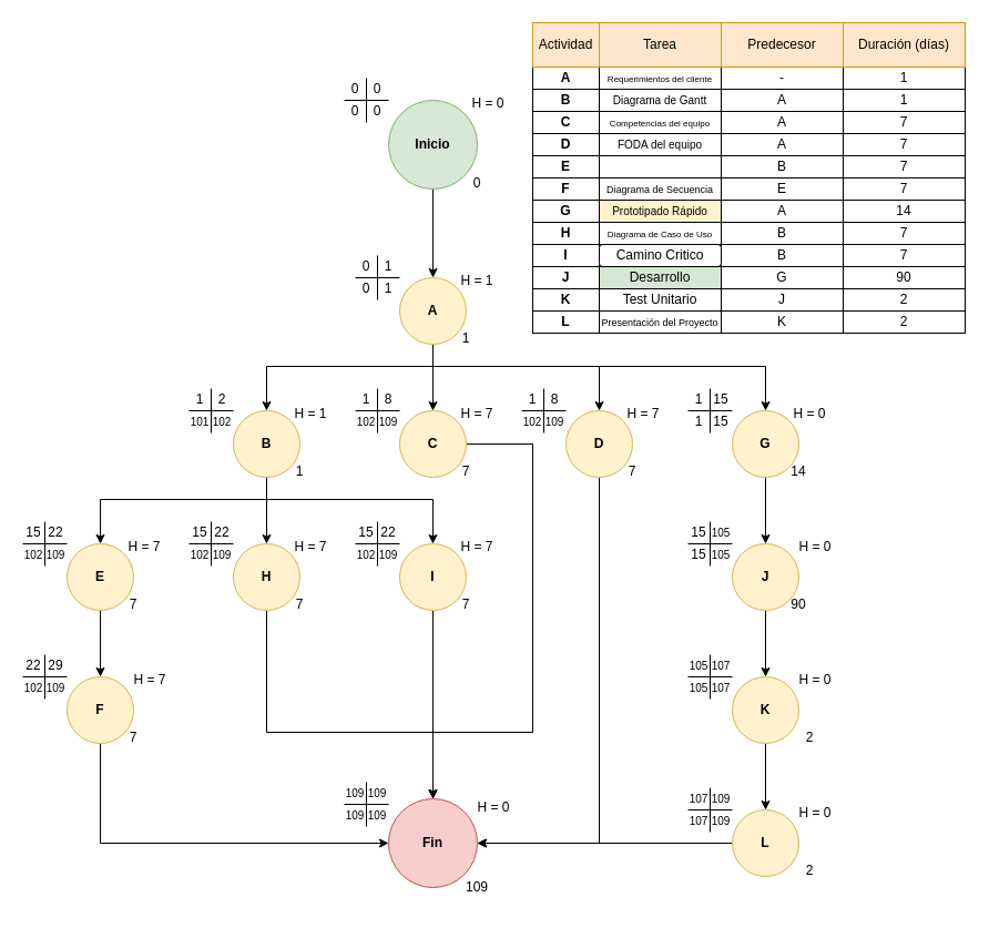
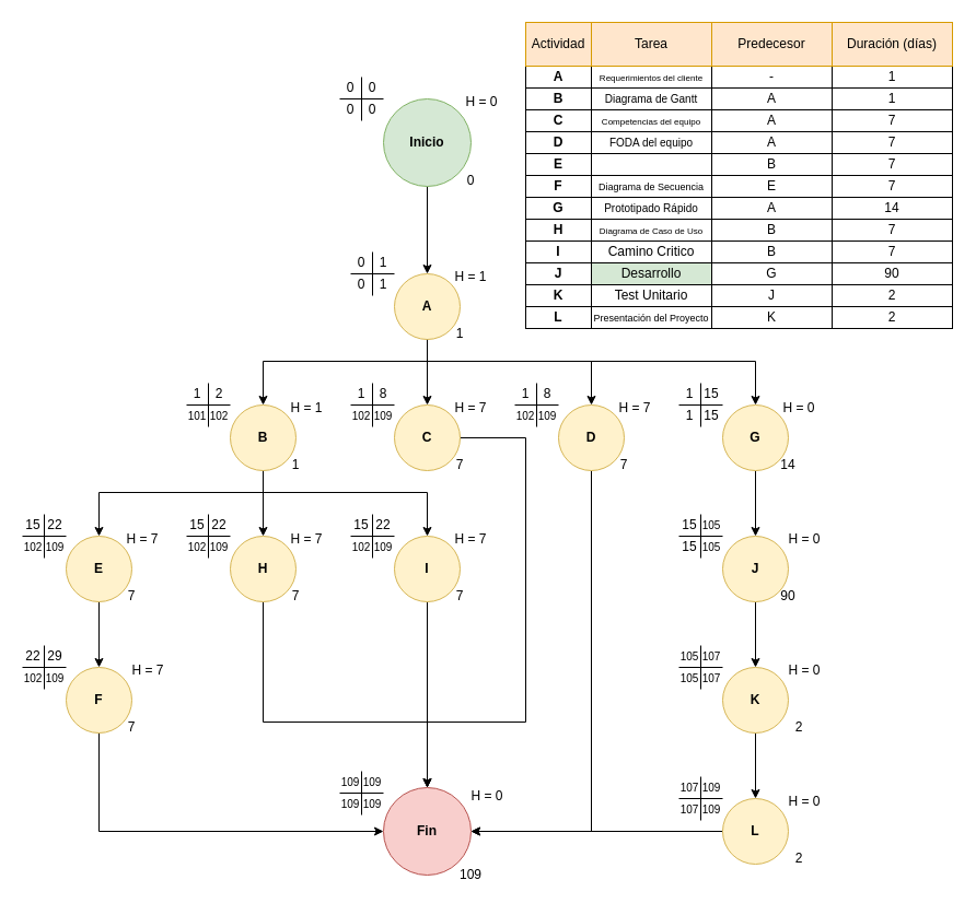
- <mxCell id="38" value="&lt;font style=&quot;font-size: 10px;&quot;&gt;Prototipado Rápido&lt;/font&gt;" style="rounded=0;whiteSpace=wrap;html=1;fillColor=#fff2cc;" vertex="1" parent="1"><mxGeometry x="540" y="180" width="110" height="20" as="geometry" /></mxCell>
+ <mxCell id="38" value="&lt;font style=&quot;font-size: 10px;&quot;&gt;Prototipado Rápido&lt;/font&gt;" style="rounded=0;whiteSpace=wrap;html=1;" vertex="1" parent="1"><mxGeometry x="540" y="180" width="110" height="20" as="geometry" /></mxCell>
- <mxCell id="40" value="&lt;font style=&quot;font-size: 12px;&quot;&gt;Camino Critico&lt;/font&gt;" style="whiteSpace=wrap;html=1;rounded=1;" vertex="1" parent="1"><mxGeometry x="540" y="220" width="110" height="20" as="geometry" /></mxCell>
+ <mxCell id="40" value="&lt;font style=&quot;font-size: 12px;&quot;&gt;Camino Critico&lt;/font&gt;" style="rounded=0;whiteSpace=wrap;html=1;" vertex="1" parent="1"><mxGeometry x="540" y="220" width="110" height="20" as="geometry" /></mxCell>
